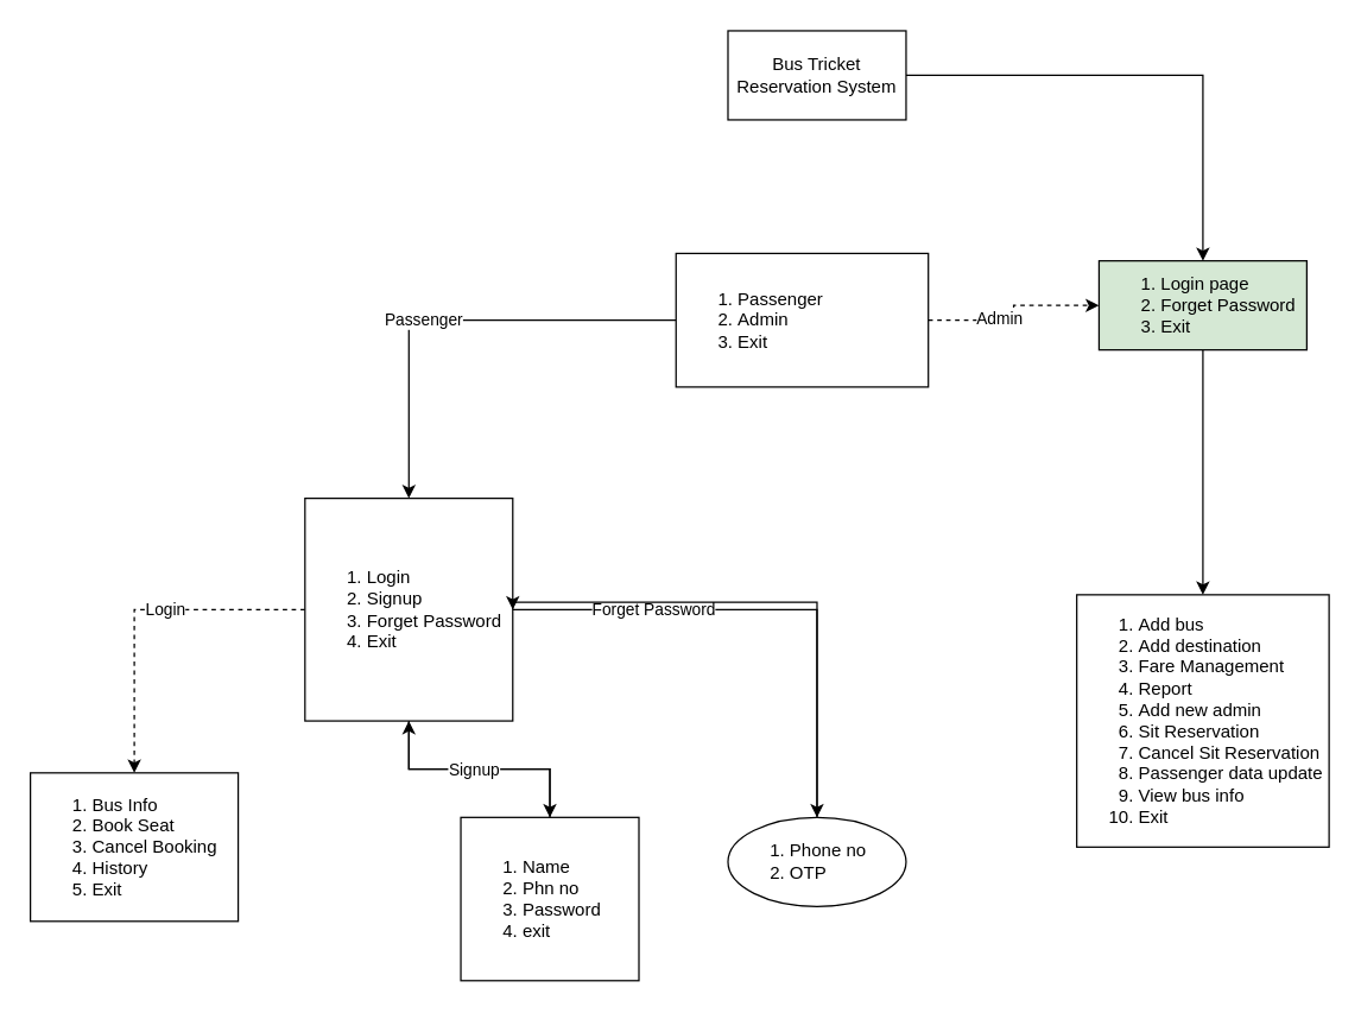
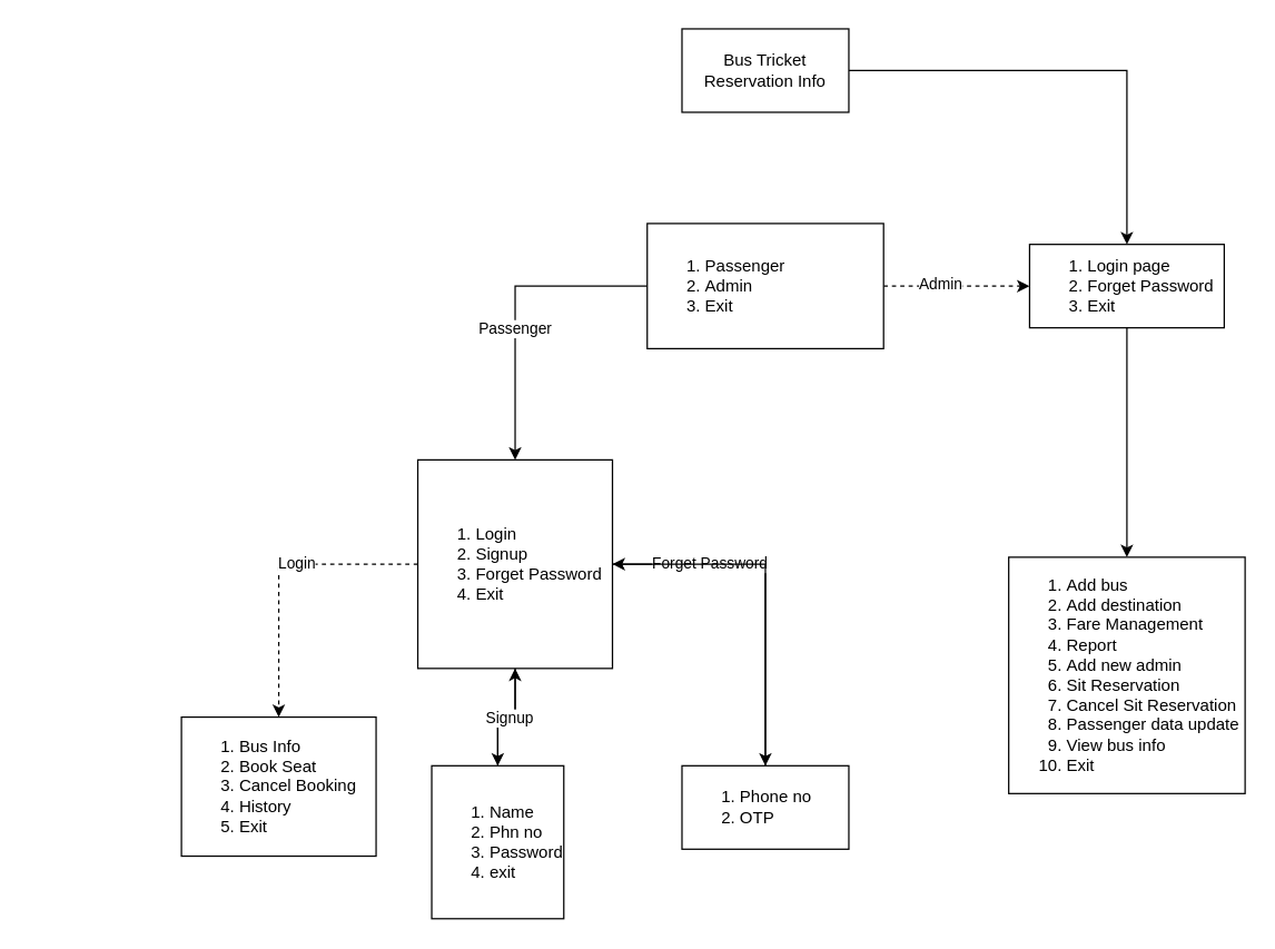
- <mxCell id="3" value="Bus Tricket Reservation System" style="rounded=0;whiteSpace=wrap;html=1;" vertex="1" parent="1"><mxGeometry x="490" y="20" width="120" height="60" as="geometry" /></mxCell>
+ <mxCell id="3" value="Bus Tricket Reservation Info" style="rounded=0;whiteSpace=wrap;html=1;" vertex="1" parent="1"><mxGeometry x="490" y="20" width="120" height="60" as="geometry" /></mxCell>
- <mxCell id="17" value="&lt;ol&gt;&lt;li&gt;Login page&lt;/li&gt;&lt;li&gt;Forget Password&lt;/li&gt;&lt;li&gt;Exit&lt;/li&gt;&lt;/ol&gt;" style="whiteSpace=wrap;html=1;align=left;rounded=0;fillColor=#d5e8d4;" vertex="1" parent="1"><mxGeometry x="740" y="175" width="140" height="60" as="geometry" /></mxCell>
+ <mxCell id="17" value="&lt;ol&gt;&lt;li&gt;Login page&lt;/li&gt;&lt;li&gt;Forget Password&lt;/li&gt;&lt;li&gt;Exit&lt;/li&gt;&lt;/ol&gt;" style="whiteSpace=wrap;html=1;align=left;rounded=0;" vertex="1" parent="1"><mxGeometry x="740" y="175" width="140" height="60" as="geometry" /></mxCell>
- <mxCell id="8" value="&lt;ol&gt;&lt;li&gt;Passenger&lt;/li&gt;&lt;li&gt;Admin&lt;/li&gt;&lt;li&gt;Exit&lt;/li&gt;&lt;/ol&gt;" style="rounded=0;whiteSpace=wrap;html=1;align=left;" vertex="1" parent="1"><mxGeometry x="455" y="170" width="170" height="90" as="geometry" /></mxCell>
+ <mxCell id="8" value="&lt;ol&gt;&lt;li&gt;Passenger&lt;/li&gt;&lt;li&gt;Admin&lt;/li&gt;&lt;li&gt;Exit&lt;/li&gt;&lt;/ol&gt;" style="rounded=0;whiteSpace=wrap;html=1;align=left;" vertex="1" parent="1"><mxGeometry x="465" y="160" width="170" height="90" as="geometry" /></mxCell>
- <mxCell id="14" value="&lt;ol&gt;&lt;li&gt;Login&lt;/li&gt;&lt;li&gt;Signup&lt;/li&gt;&lt;li style=&quot;&quot;&gt;Forget Password&lt;/li&gt;&lt;li style=&quot;&quot;&gt;Exit&lt;/li&gt;&lt;/ol&gt;" style="whiteSpace=wrap;html=1;rounded=0;align=left;" vertex="1" parent="1"><mxGeometry x="205" y="335" width="140" height="150" as="geometry" /></mxCell>
+ <mxCell id="14" value="&lt;ol&gt;&lt;li&gt;Login&lt;/li&gt;&lt;li&gt;Signup&lt;/li&gt;&lt;li style=&quot;&quot;&gt;Forget Password&lt;/li&gt;&lt;li style=&quot;&quot;&gt;Exit&lt;/li&gt;&lt;/ol&gt;" style="whiteSpace=wrap;html=1;rounded=0;align=left;" vertex="1" parent="1"><mxGeometry x="300" y="330" width="140" height="150" as="geometry" /></mxCell>
- <mxCell id="18" value="&lt;ol&gt;&lt;li&gt;Bus Info&lt;/li&gt;&lt;li&gt;Book Seat&lt;/li&gt;&lt;li&gt;Cancel Booking&lt;/li&gt;&lt;li&gt;History&lt;/li&gt;&lt;li&gt;Exit&lt;/li&gt;&lt;/ol&gt;" style="whiteSpace=wrap;html=1;align=left;rounded=0;" vertex="1" parent="1"><mxGeometry x="20" y="520" width="140" height="100" as="geometry" /></mxCell>
+ <mxCell id="18" value="&lt;ol&gt;&lt;li&gt;Bus Info&lt;/li&gt;&lt;li&gt;Book Seat&lt;/li&gt;&lt;li&gt;Cancel Booking&lt;/li&gt;&lt;li&gt;History&lt;/li&gt;&lt;li&gt;Exit&lt;/li&gt;&lt;/ol&gt;" style="whiteSpace=wrap;html=1;align=left;rounded=0;" vertex="1" parent="1"><mxGeometry x="130" y="515" width="140" height="100" as="geometry" /></mxCell>
- <mxCell id="23" value="&lt;ol&gt;&lt;li&gt;Phone no&lt;/li&gt;&lt;li&gt;OTP&lt;/li&gt;&lt;/ol&gt;" style="ellipse;whiteSpace=wrap;html=1;align=left;" vertex="1" parent="1"><mxGeometry x="490" y="550" width="120" height="60" as="geometry" /></mxCell>
+ <mxCell id="23" value="&lt;ol&gt;&lt;li&gt;Phone no&lt;/li&gt;&lt;li&gt;OTP&lt;/li&gt;&lt;/ol&gt;" style="whiteSpace=wrap;html=1;align=left;rounded=0;" vertex="1" parent="1"><mxGeometry x="490" y="550" width="120" height="60" as="geometry" /></mxCell>
- <mxCell id="21" value="&lt;ol&gt;&lt;li&gt;Name&lt;/li&gt;&lt;li&gt;Phn no&lt;/li&gt;&lt;li&gt;Password&lt;/li&gt;&lt;li&gt;exit&lt;/li&gt;&lt;/ol&gt;" style="whiteSpace=wrap;html=1;align=left;rounded=0;" vertex="1" parent="1"><mxGeometry x="310" y="550" width="120" height="110" as="geometry" /></mxCell>
+ <mxCell id="21" value="&lt;ol&gt;&lt;li&gt;Name&lt;/li&gt;&lt;li&gt;Phn no&lt;/li&gt;&lt;li&gt;Password&lt;/li&gt;&lt;li&gt;exit&lt;/li&gt;&lt;/ol&gt;" style="whiteSpace=wrap;html=1;align=left;rounded=0;" vertex="1" parent="1"><mxGeometry x="310" y="550" width="95" height="110" as="geometry" /></mxCell>
